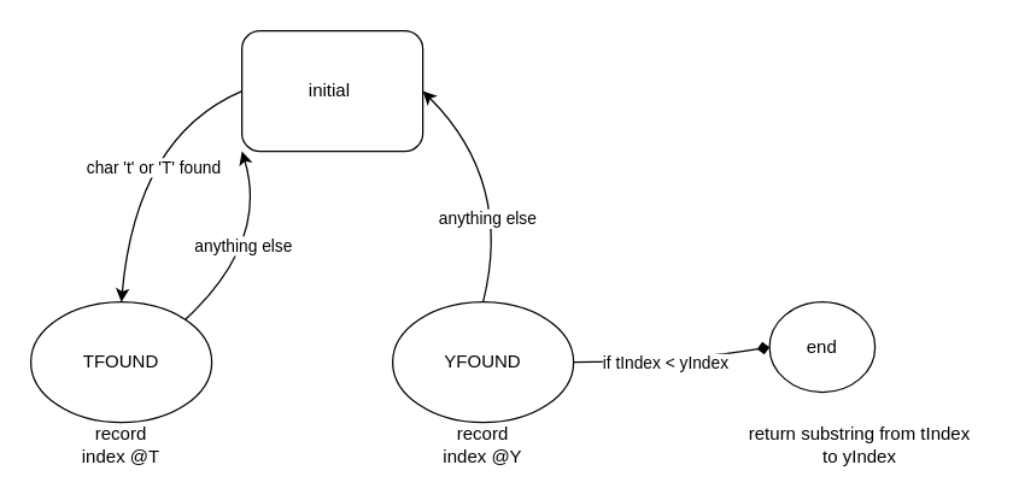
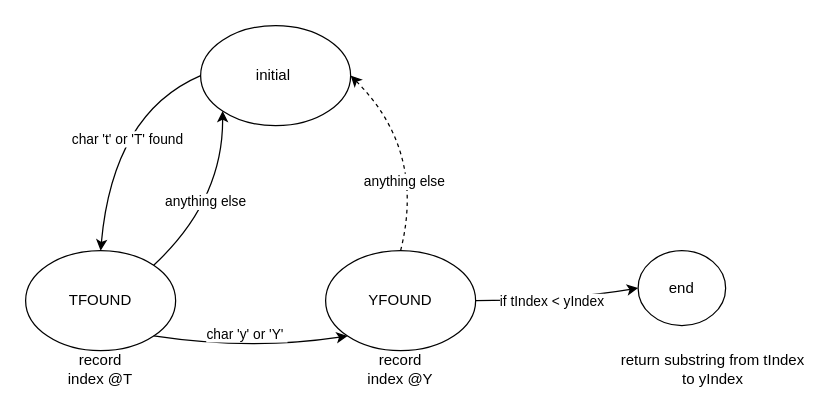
- <mxCell id="2" value="initial&amp;nbsp;" style="whiteSpace=wrap;html=1;rounded=1;" vertex="1" parent="1"><mxGeometry x="160" y="20" width="120" height="80" as="geometry" /></mxCell>
+ <mxCell id="2" value="initial&amp;nbsp;" style="ellipse;whiteSpace=wrap;html=1;" vertex="1" parent="1"><mxGeometry x="160" y="20" width="120" height="80" as="geometry" /></mxCell>
- <mxCell id="9" value="" style="curved=1;endArrow=classic;html=1;rounded=0;exitX=0.5;exitY=0;exitDx=0;exitDy=0;entryX=1;entryY=0.5;entryDx=0;entryDy=0;" edge="1" parent="1" source="4" target="2"><mxGeometry width="50" height="50" relative="1" as="geometry"><mxPoint x="130" y="240" as="sourcePoint" /><mxPoint x="180" y="190" as="targetPoint" /><Array as="points"><mxPoint x="340" y="120" /></Array></mxGeometry></mxCell>
+ <mxCell id="9" value="" style="curved=1;endArrow=classic;html=1;rounded=0;exitX=0.5;exitY=0;exitDx=0;exitDy=0;entryX=1;entryY=0.5;entryDx=0;entryDy=0;dashed=1;" edge="1" parent="1" source="4" target="2"><mxGeometry width="50" height="50" relative="1" as="geometry"><mxPoint x="130" y="240" as="sourcePoint" /><mxPoint x="180" y="190" as="targetPoint" /><Array as="points"><mxPoint x="340" y="120" /></Array></mxGeometry></mxCell>
- <mxCell id="16" value="" style="curved=1;endArrow=diamond;html=1;rounded=0;entryX=0;entryY=0.5;entryDx=0;entryDy=0;exitX=1;exitY=0.5;exitDx=0;exitDy=0;" edge="1" parent="1" source="4" target="15"><mxGeometry width="50" height="50" relative="1" as="geometry"><mxPoint x="370" y="390" as="sourcePoint" /><mxPoint x="420" y="340" as="targetPoint" /><Array as="points"><mxPoint x="450" y="240" /></Array></mxGeometry></mxCell>
+ <mxCell id="16" value="" style="curved=1;endArrow=classic;html=1;rounded=0;entryX=0;entryY=0.5;entryDx=0;entryDy=0;exitX=1;exitY=0.5;exitDx=0;exitDy=0;" edge="1" parent="1" source="4" target="15"><mxGeometry width="50" height="50" relative="1" as="geometry"><mxPoint x="370" y="390" as="sourcePoint" /><mxPoint x="420" y="340" as="targetPoint" /><Array as="points"><mxPoint x="450" y="240" /></Array></mxGeometry></mxCell>
+ <mxCell id="7" value="" style="curved=1;endArrow=classic;html=1;rounded=0;exitX=1;exitY=1;exitDx=0;exitDy=0;entryX=0;entryY=1;entryDx=0;entryDy=0;" edge="1" parent="1" source="3" target="4"><mxGeometry width="50" height="50" relative="1" as="geometry"><mxPoint x="150" y="280" as="sourcePoint" /><mxPoint x="200" y="230" as="targetPoint" /><Array as="points"><mxPoint x="200" y="280" /></Array></mxGeometry></mxCell>
+ <mxCell id="8" value="char 'y' or 'Y'&amp;nbsp;" style="edgeLabel;html=1;align=center;verticalAlign=middle;resizable=0;points=[];" vertex="1" connectable="0" parent="7"><mxGeometry x="-0.066" y="13" relative="1" as="geometry"><mxPoint as="offset" /></mxGeometry></mxCell>
